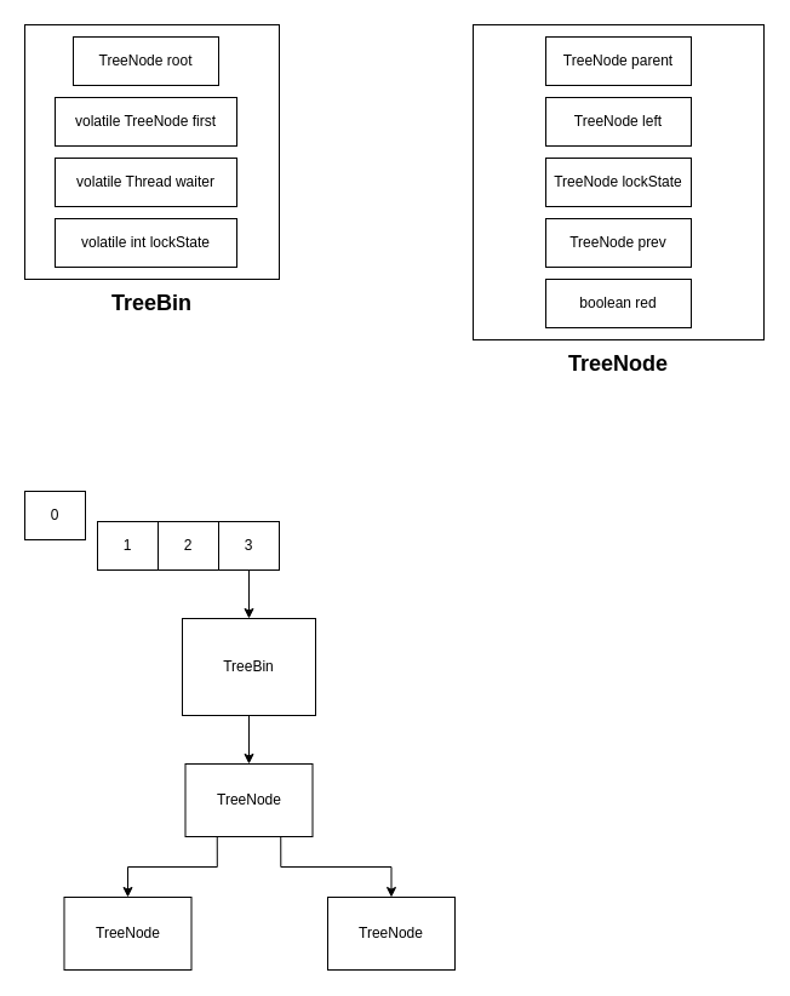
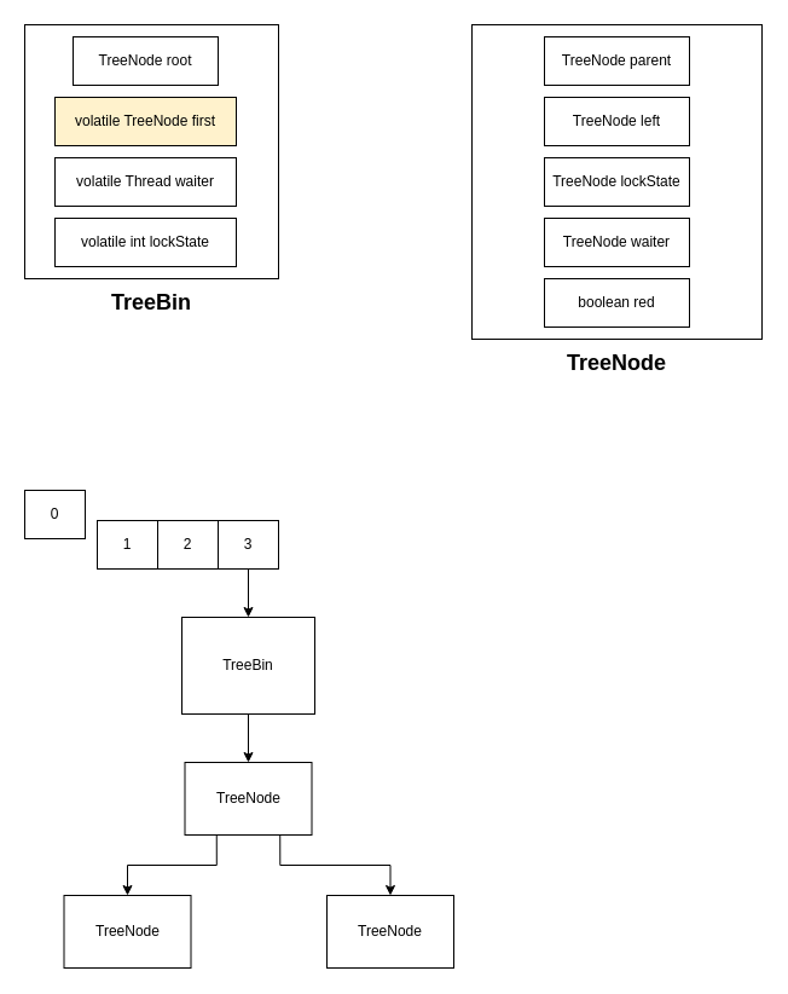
- <mxCell id="19" value="volatile TreeNode first" style="rounded=0;whiteSpace=wrap;html=1;" vertex="1" parent="1"><mxGeometry x="45" y="80" width="150" height="40" as="geometry" /></mxCell>
+ <mxCell id="19" value="volatile TreeNode first" style="rounded=0;whiteSpace=wrap;html=1;fillColor=#fff2cc;" vertex="1" parent="1"><mxGeometry x="45" y="80" width="150" height="40" as="geometry" /></mxCell>
- <mxCell id="25" value="TreeNode prev" style="rounded=0;whiteSpace=wrap;html=1;" vertex="1" parent="1"><mxGeometry x="450" y="180" width="120" height="40" as="geometry" /></mxCell>
+ <mxCell id="25" value="TreeNode waiter" style="rounded=0;whiteSpace=wrap;html=1;" vertex="1" parent="1"><mxGeometry x="450" y="180" width="120" height="40" as="geometry" /></mxCell>
